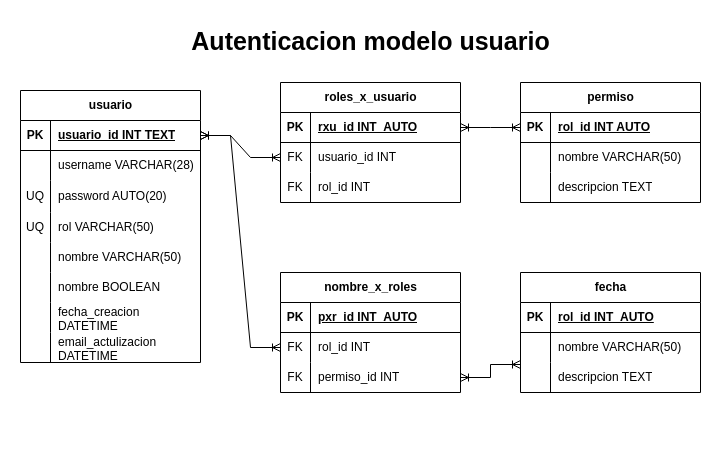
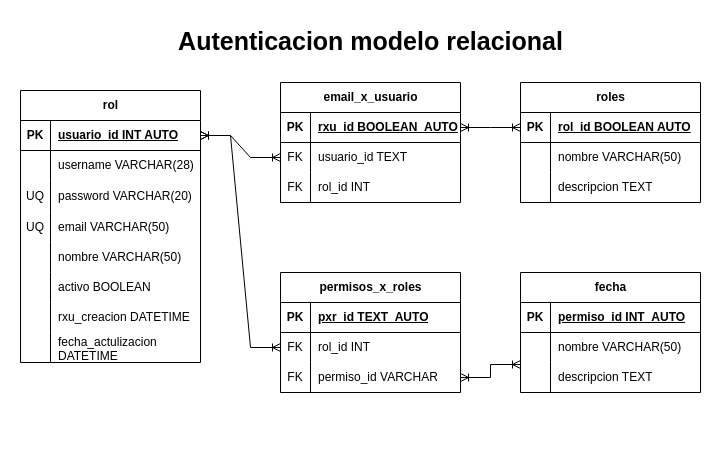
- <mxCell id="2" value="&lt;font style=&quot;font-size: 25px;&quot;&gt;&lt;b&gt;Autenticacion modelo usuario&lt;br&gt;&lt;br&gt;&lt;/b&gt;&lt;/font&gt;" style="text;html=1;align=center;verticalAlign=middle;resizable=0;points=[];autosize=1;strokeColor=none;fillColor=none;" vertex="1" parent="1"><mxGeometry x="165" y="20" width="410" height="70" as="geometry" /></mxCell>
+ <mxCell id="2" value="&lt;font style=&quot;font-size: 25px;&quot;&gt;&lt;b&gt;Autenticacion modelo relacional&lt;br&gt;&lt;br&gt;&lt;/b&gt;&lt;/font&gt;" style="text;html=1;align=center;verticalAlign=middle;resizable=0;points=[];autosize=1;strokeColor=none;fillColor=none;" vertex="1" parent="1"><mxGeometry x="165" y="20" width="410" height="70" as="geometry" /></mxCell>
- <mxCell id="48" value="roles_x_usuario" style="shape=table;startSize=30;container=1;collapsible=1;childLayout=tableLayout;fixedRows=1;rowLines=0;fontStyle=1;align=center;resizeLast=1;html=1;" vertex="1" parent="1"><mxGeometry x="280" y="82" width="180" height="120" as="geometry" /></mxCell>
+ <mxCell id="48" value="email_x_usuario" style="shape=table;startSize=30;container=1;collapsible=1;childLayout=tableLayout;fixedRows=1;rowLines=0;fontStyle=1;align=center;resizeLast=1;html=1;" vertex="1" parent="1"><mxGeometry x="280" y="82" width="180" height="120" as="geometry" /></mxCell>
- <mxCell id="28" value="permiso" style="shape=table;startSize=30;container=1;collapsible=1;childLayout=tableLayout;fixedRows=1;rowLines=0;fontStyle=1;align=center;resizeLast=1;html=1;" vertex="1" parent="1"><mxGeometry x="520" y="82" width="180" height="120" as="geometry" /></mxCell>
+ <mxCell id="28" value="roles" style="shape=table;startSize=30;container=1;collapsible=1;childLayout=tableLayout;fixedRows=1;rowLines=0;fontStyle=1;align=center;resizeLast=1;html=1;" vertex="1" parent="1"><mxGeometry x="520" y="82" width="180" height="120" as="geometry" /></mxCell>
- <mxCell id="3" value="usuario" style="shape=table;startSize=30;container=1;collapsible=1;childLayout=tableLayout;fixedRows=1;rowLines=0;fontStyle=1;align=center;resizeLast=1;html=1;" vertex="1" parent="1"><mxGeometry x="20" y="90" width="180" height="272" as="geometry" /></mxCell>
+ <mxCell id="3" value="rol" style="shape=table;startSize=30;container=1;collapsible=1;childLayout=tableLayout;fixedRows=1;rowLines=0;fontStyle=1;align=center;resizeLast=1;html=1;" vertex="1" parent="1"><mxGeometry x="20" y="90" width="180" height="272" as="geometry" /></mxCell>
- <mxCell id="51" value="rxu_id INT_AUTO" style="shape=partialRectangle;connectable=0;fillColor=none;top=0;left=0;bottom=0;right=0;align=left;spacingLeft=6;fontStyle=5;overflow=hidden;whiteSpace=wrap;html=1;" vertex="1" parent="49"><mxGeometry x="30" width="150" height="30" as="geometry"><mxRectangle width="150" height="30" as="alternateBounds" /></mxGeometry></mxCell>
+ <mxCell id="51" value="rxu_id BOOLEAN_AUTO" style="shape=partialRectangle;connectable=0;fillColor=none;top=0;left=0;bottom=0;right=0;align=left;spacingLeft=6;fontStyle=5;overflow=hidden;whiteSpace=wrap;html=1;" vertex="1" parent="49"><mxGeometry x="30" width="150" height="30" as="geometry"><mxRectangle width="150" height="30" as="alternateBounds" /></mxGeometry></mxCell>
- <mxCell id="31" value="rol_id INT AUTO" style="shape=partialRectangle;connectable=0;fillColor=none;top=0;left=0;bottom=0;right=0;align=left;spacingLeft=6;fontStyle=5;overflow=hidden;whiteSpace=wrap;html=1;" vertex="1" parent="29"><mxGeometry x="30" width="150" height="30" as="geometry"><mxRectangle width="150" height="30" as="alternateBounds" /></mxGeometry></mxCell>
+ <mxCell id="31" value="rol_id BOOLEAN AUTO" style="shape=partialRectangle;connectable=0;fillColor=none;top=0;left=0;bottom=0;right=0;align=left;spacingLeft=6;fontStyle=5;overflow=hidden;whiteSpace=wrap;html=1;" vertex="1" parent="29"><mxGeometry x="30" width="150" height="30" as="geometry"><mxRectangle width="150" height="30" as="alternateBounds" /></mxGeometry></mxCell>
- <mxCell id="6" value="usuario_id INT TEXT" style="shape=partialRectangle;connectable=0;fillColor=none;top=0;left=0;bottom=0;right=0;align=left;spacingLeft=6;fontStyle=5;overflow=hidden;whiteSpace=wrap;html=1;" vertex="1" parent="4"><mxGeometry x="30" width="150" height="30" as="geometry"><mxRectangle width="150" height="30" as="alternateBounds" /></mxGeometry></mxCell>
+ <mxCell id="6" value="usuario_id INT AUTO" style="shape=partialRectangle;connectable=0;fillColor=none;top=0;left=0;bottom=0;right=0;align=left;spacingLeft=6;fontStyle=5;overflow=hidden;whiteSpace=wrap;html=1;" vertex="1" parent="4"><mxGeometry x="30" width="150" height="30" as="geometry"><mxRectangle width="150" height="30" as="alternateBounds" /></mxGeometry></mxCell>
- <mxCell id="54" value="usuario_id INT" style="shape=partialRectangle;connectable=0;fillColor=none;top=0;left=0;bottom=0;right=0;align=left;spacingLeft=6;overflow=hidden;whiteSpace=wrap;html=1;" vertex="1" parent="52"><mxGeometry x="30" width="150" height="30" as="geometry"><mxRectangle width="150" height="30" as="alternateBounds" /></mxGeometry></mxCell>
+ <mxCell id="54" value="usuario_id TEXT" style="shape=partialRectangle;connectable=0;fillColor=none;top=0;left=0;bottom=0;right=0;align=left;spacingLeft=6;overflow=hidden;whiteSpace=wrap;html=1;" vertex="1" parent="52"><mxGeometry x="30" width="150" height="30" as="geometry"><mxRectangle width="150" height="30" as="alternateBounds" /></mxGeometry></mxCell>
- <mxCell id="12" value="password AUTO(20)" style="shape=partialRectangle;connectable=0;fillColor=none;top=0;left=0;bottom=0;right=0;align=left;spacingLeft=6;overflow=hidden;whiteSpace=wrap;html=1;" vertex="1" parent="10"><mxGeometry x="30" width="150" height="32" as="geometry"><mxRectangle width="150" height="32" as="alternateBounds" /></mxGeometry></mxCell>
+ <mxCell id="12" value="password VARCHAR(20)" style="shape=partialRectangle;connectable=0;fillColor=none;top=0;left=0;bottom=0;right=0;align=left;spacingLeft=6;overflow=hidden;whiteSpace=wrap;html=1;" vertex="1" parent="10"><mxGeometry x="30" width="150" height="32" as="geometry"><mxRectangle width="150" height="32" as="alternateBounds" /></mxGeometry></mxCell>
- <mxCell id="15" value="rol VARCHAR(50)" style="shape=partialRectangle;connectable=0;fillColor=none;top=0;left=0;bottom=0;right=0;align=left;spacingLeft=6;overflow=hidden;whiteSpace=wrap;html=1;" vertex="1" parent="13"><mxGeometry x="30" width="150" height="30" as="geometry"><mxRectangle width="150" height="30" as="alternateBounds" /></mxGeometry></mxCell>
+ <mxCell id="15" value="email VARCHAR(50)" style="shape=partialRectangle;connectable=0;fillColor=none;top=0;left=0;bottom=0;right=0;align=left;spacingLeft=6;overflow=hidden;whiteSpace=wrap;html=1;" vertex="1" parent="13"><mxGeometry x="30" width="150" height="30" as="geometry"><mxRectangle width="150" height="30" as="alternateBounds" /></mxGeometry></mxCell>
- <mxCell id="21" value="nombre BOOLEAN" style="shape=partialRectangle;connectable=0;fillColor=none;top=0;left=0;bottom=0;right=0;align=left;spacingLeft=6;overflow=hidden;whiteSpace=wrap;html=1;" vertex="1" parent="19"><mxGeometry x="30" width="150" height="30" as="geometry"><mxRectangle width="150" height="30" as="alternateBounds" /></mxGeometry></mxCell>
+ <mxCell id="21" value="activo BOOLEAN" style="shape=partialRectangle;connectable=0;fillColor=none;top=0;left=0;bottom=0;right=0;align=left;spacingLeft=6;overflow=hidden;whiteSpace=wrap;html=1;" vertex="1" parent="19"><mxGeometry x="30" width="150" height="30" as="geometry"><mxRectangle width="150" height="30" as="alternateBounds" /></mxGeometry></mxCell>
- <mxCell id="58" value="nombre_x_roles" style="shape=table;startSize=30;container=1;collapsible=1;childLayout=tableLayout;fixedRows=1;rowLines=0;fontStyle=1;align=center;resizeLast=1;html=1;" vertex="1" parent="1"><mxGeometry x="280" y="272" width="180" height="120" as="geometry" /></mxCell>
+ <mxCell id="58" value="permisos_x_roles" style="shape=table;startSize=30;container=1;collapsible=1;childLayout=tableLayout;fixedRows=1;rowLines=0;fontStyle=1;align=center;resizeLast=1;html=1;" vertex="1" parent="1"><mxGeometry x="280" y="272" width="180" height="120" as="geometry" /></mxCell>
- <mxCell id="24" value="fecha_creacion DATETIME" style="shape=partialRectangle;connectable=0;fillColor=none;top=0;left=0;bottom=0;right=0;align=left;spacingLeft=6;overflow=hidden;whiteSpace=wrap;html=1;" vertex="1" parent="22"><mxGeometry x="30" width="150" height="30" as="geometry"><mxRectangle width="150" height="30" as="alternateBounds" /></mxGeometry></mxCell>
+ <mxCell id="24" value="rxu_creacion DATETIME" style="shape=partialRectangle;connectable=0;fillColor=none;top=0;left=0;bottom=0;right=0;align=left;spacingLeft=6;overflow=hidden;whiteSpace=wrap;html=1;" vertex="1" parent="22"><mxGeometry x="30" width="150" height="30" as="geometry"><mxRectangle width="150" height="30" as="alternateBounds" /></mxGeometry></mxCell>
- <mxCell id="61" value="pxr_id INT_AUTO" style="shape=partialRectangle;connectable=0;fillColor=none;top=0;left=0;bottom=0;right=0;align=left;spacingLeft=6;fontStyle=5;overflow=hidden;whiteSpace=wrap;html=1;" vertex="1" parent="59"><mxGeometry x="30" width="150" height="30" as="geometry"><mxRectangle width="150" height="30" as="alternateBounds" /></mxGeometry></mxCell>
+ <mxCell id="61" value="pxr_id TEXT_AUTO" style="shape=partialRectangle;connectable=0;fillColor=none;top=0;left=0;bottom=0;right=0;align=left;spacingLeft=6;fontStyle=5;overflow=hidden;whiteSpace=wrap;html=1;" vertex="1" parent="59"><mxGeometry x="30" width="150" height="30" as="geometry"><mxRectangle width="150" height="30" as="alternateBounds" /></mxGeometry></mxCell>
- <mxCell id="41" value="rol_id INT_AUTO" style="shape=partialRectangle;connectable=0;fillColor=none;top=0;left=0;bottom=0;right=0;align=left;spacingLeft=6;fontStyle=5;overflow=hidden;whiteSpace=wrap;html=1;" vertex="1" parent="39"><mxGeometry x="30" width="150" height="30" as="geometry"><mxRectangle width="150" height="30" as="alternateBounds" /></mxGeometry></mxCell>
+ <mxCell id="41" value="permiso_id INT_AUTO" style="shape=partialRectangle;connectable=0;fillColor=none;top=0;left=0;bottom=0;right=0;align=left;spacingLeft=6;fontStyle=5;overflow=hidden;whiteSpace=wrap;html=1;" vertex="1" parent="39"><mxGeometry x="30" width="150" height="30" as="geometry"><mxRectangle width="150" height="30" as="alternateBounds" /></mxGeometry></mxCell>
- <mxCell id="27" value="email_actulizacion DATETIME" style="shape=partialRectangle;connectable=0;fillColor=none;top=0;left=0;bottom=0;right=0;align=left;spacingLeft=6;overflow=hidden;whiteSpace=wrap;html=1;" vertex="1" parent="25"><mxGeometry x="30" width="150" height="30" as="geometry"><mxRectangle width="150" height="30" as="alternateBounds" /></mxGeometry></mxCell>
+ <mxCell id="27" value="fecha_actulizacion DATETIME" style="shape=partialRectangle;connectable=0;fillColor=none;top=0;left=0;bottom=0;right=0;align=left;spacingLeft=6;overflow=hidden;whiteSpace=wrap;html=1;" vertex="1" parent="25"><mxGeometry x="30" width="150" height="30" as="geometry"><mxRectangle width="150" height="30" as="alternateBounds" /></mxGeometry></mxCell>
- <mxCell id="67" value="permiso_id INT" style="shape=partialRectangle;connectable=0;fillColor=none;top=0;left=0;bottom=0;right=0;align=left;spacingLeft=6;overflow=hidden;whiteSpace=wrap;html=1;" vertex="1" parent="65"><mxGeometry x="30" width="150" height="30" as="geometry"><mxRectangle width="150" height="30" as="alternateBounds" /></mxGeometry></mxCell>
+ <mxCell id="67" value="permiso_id VARCHAR" style="shape=partialRectangle;connectable=0;fillColor=none;top=0;left=0;bottom=0;right=0;align=left;spacingLeft=6;overflow=hidden;whiteSpace=wrap;html=1;" vertex="1" parent="65"><mxGeometry x="30" width="150" height="30" as="geometry"><mxRectangle width="150" height="30" as="alternateBounds" /></mxGeometry></mxCell>
